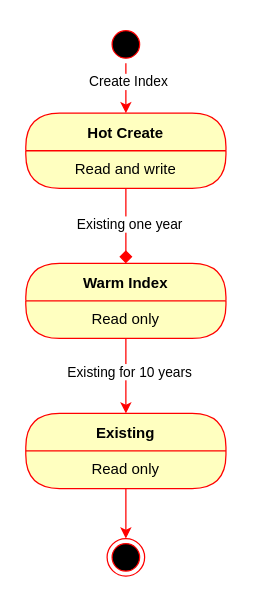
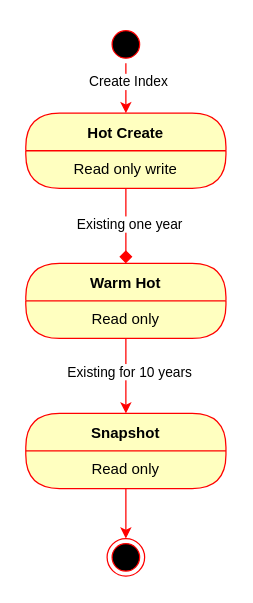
- <mxCell id="15" value="Read and write" style="text;html=1;strokeColor=none;fillColor=none;align=center;verticalAlign=middle;spacingLeft=4;spacingRight=4;whiteSpace=wrap;overflow=hidden;rotatable=0;fontColor=#000000;" vertex="1" parent="14"><mxGeometry y="30" width="160" height="30" as="geometry" /></mxCell>
+ <mxCell id="15" value="Read only write" style="text;html=1;strokeColor=none;fillColor=none;align=center;verticalAlign=middle;spacingLeft=4;spacingRight=4;whiteSpace=wrap;overflow=hidden;rotatable=0;fontColor=#000000;" vertex="1" parent="14"><mxGeometry y="30" width="160" height="30" as="geometry" /></mxCell>
- <mxCell id="8" value="Warm Index" style="swimlane;fontStyle=1;align=center;verticalAlign=middle;childLayout=stackLayout;horizontal=1;startSize=30;horizontalStack=0;resizeParent=0;resizeLast=1;container=0;fontColor=#000000;collapsible=0;rounded=1;arcSize=30;strokeColor=#ff0000;fillColor=#ffffc0;swimlaneFillColor=#ffffc0;dropTarget=0;" vertex="1" parent="1"><mxGeometry x="20" y="210" width="160" height="60" as="geometry" /></mxCell>
+ <mxCell id="8" value="Warm Hot" style="swimlane;fontStyle=1;align=center;verticalAlign=middle;childLayout=stackLayout;horizontal=1;startSize=30;horizontalStack=0;resizeParent=0;resizeLast=1;container=0;fontColor=#000000;collapsible=0;rounded=1;arcSize=30;strokeColor=#ff0000;fillColor=#ffffc0;swimlaneFillColor=#ffffc0;dropTarget=0;" vertex="1" parent="1"><mxGeometry x="20" y="210" width="160" height="60" as="geometry" /></mxCell>
- <mxCell id="12" value="Existing" style="swimlane;fontStyle=1;align=center;verticalAlign=middle;childLayout=stackLayout;horizontal=1;startSize=30;horizontalStack=0;resizeParent=0;resizeLast=1;container=0;fontColor=#000000;collapsible=0;rounded=1;arcSize=30;strokeColor=#ff0000;fillColor=#ffffc0;swimlaneFillColor=#ffffc0;dropTarget=0;" vertex="1" parent="1"><mxGeometry x="20" y="330" width="160" height="60" as="geometry" /></mxCell>
+ <mxCell id="12" value="Snapshot" style="swimlane;fontStyle=1;align=center;verticalAlign=middle;childLayout=stackLayout;horizontal=1;startSize=30;horizontalStack=0;resizeParent=0;resizeLast=1;container=0;fontColor=#000000;collapsible=0;rounded=1;arcSize=30;strokeColor=#ff0000;fillColor=#ffffc0;swimlaneFillColor=#ffffc0;dropTarget=0;" vertex="1" parent="1"><mxGeometry x="20" y="330" width="160" height="60" as="geometry" /></mxCell>
